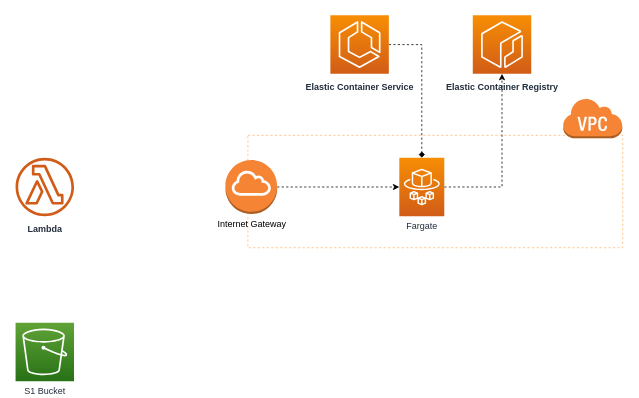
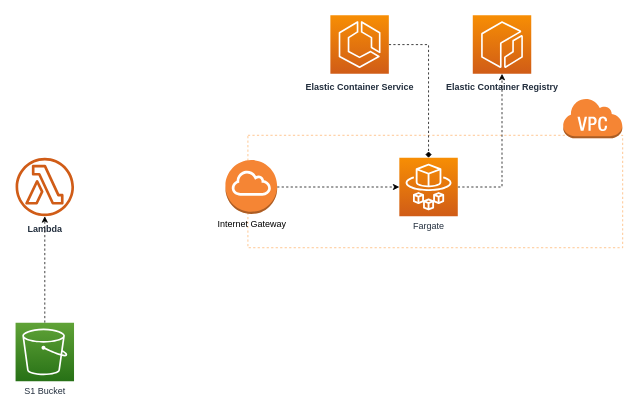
- <mxCell id="7" value="Fargate" style="outlineConnect=0;fontColor=#232F3E;gradientColor=#F78E04;gradientDirection=north;fillColor=#D05C17;strokeColor=#ffffff;dashed=0;verticalLabelPosition=bottom;verticalAlign=top;align=center;html=1;fontSize=12;fontStyle=0;aspect=fixed;shape=mxgraph.aws4.resourceIcon;resIcon=mxgraph.aws4.fargate;" parent="1" vertex="1"><mxGeometry x="532" y="210" width="60" height="78" as="geometry" /></mxCell>
+ <mxCell id="7" value="Fargate" style="outlineConnect=0;fontColor=#232F3E;gradientColor=#F78E04;gradientDirection=north;fillColor=#D05C17;strokeColor=#ffffff;dashed=0;verticalLabelPosition=bottom;verticalAlign=top;align=center;html=1;fontSize=12;fontStyle=0;aspect=fixed;shape=mxgraph.aws4.resourceIcon;resIcon=mxgraph.aws4.fargate;" parent="1" vertex="1"><mxGeometry x="532" y="210" width="78" height="78" as="geometry" /></mxCell>
+ <mxCell id="9" style="edgeStyle=orthogonalEdgeStyle;rounded=0;orthogonalLoop=1;jettySize=auto;html=1;dashed=1;" parent="1" source="10" target="8" edge="1"><mxGeometry relative="1" as="geometry" /></mxCell>
